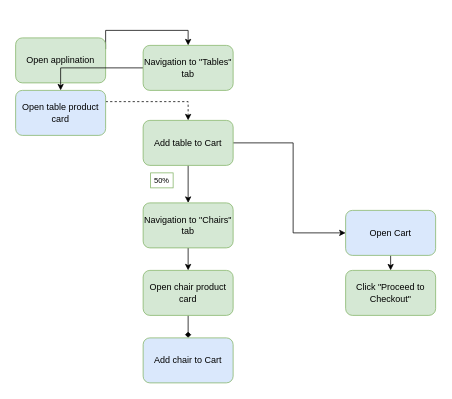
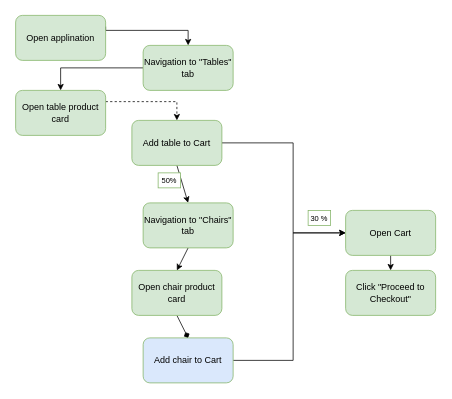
- <mxCell id="3" value="Open applination" style="rounded=1;whiteSpace=wrap;html=1;fillColor=#d5e8d4;strokeColor=#82b366;" vertex="1" parent="1"><mxGeometry x="20" y="50" width="120" height="60" as="geometry" /></mxCell>
+ <mxCell id="3" value="Open applination" style="rounded=1;whiteSpace=wrap;html=1;fillColor=#d5e8d4;strokeColor=#82b366;" vertex="1" parent="1"><mxGeometry x="20" y="20" width="120" height="60" as="geometry" /></mxCell>
- <mxCell id="7" value="Open table product card" style="rounded=1;whiteSpace=wrap;html=1;fillColor=#dae8fc;strokeColor=#82b366;" vertex="1" parent="1"><mxGeometry x="20" y="120" width="120" height="60" as="geometry" /></mxCell>
+ <mxCell id="7" value="Open table product card" style="rounded=1;whiteSpace=wrap;html=1;fillColor=#d5e8d4;strokeColor=#82b366;" vertex="1" parent="1"><mxGeometry x="20" y="120" width="120" height="60" as="geometry" /></mxCell>
- <mxCell id="10" value="Add table to Cart" style="rounded=1;whiteSpace=wrap;html=1;fillColor=#d5e8d4;strokeColor=#82b366;" vertex="1" parent="1"><mxGeometry x="190" y="160" width="120" height="60" as="geometry" /></mxCell>
+ <mxCell id="10" value="Add table to Cart" style="rounded=1;whiteSpace=wrap;html=1;fillColor=#d5e8d4;strokeColor=#82b366;" vertex="1" parent="1"><mxGeometry x="175" y="160" width="120" height="60" as="geometry" /></mxCell>
- <mxCell id="20" value="&lt;font style=&quot;font-size: 10px;&quot;&gt;50%&lt;/font&gt;" style="rounded=0;whiteSpace=wrap;html=1;fillColor=default;strokeColor=#82b366;" vertex="1" parent="1"><mxGeometry x="200" y="230" width="30" height="20" as="geometry" /></mxCell>
+ <mxCell id="20" value="&lt;font style=&quot;font-size: 10px;&quot;&gt;50%&lt;/font&gt;" style="rounded=0;whiteSpace=wrap;html=1;fillColor=default;strokeColor=#82b366;" vertex="1" parent="1"><mxGeometry x="210" y="230" width="30" height="20" as="geometry" /></mxCell>
+ <mxCell id="21" value="&lt;font style=&quot;font-size: 10px;&quot;&gt;30 %&lt;/font&gt;" style="rounded=0;whiteSpace=wrap;html=1;fillColor=default;strokeColor=#82b366;" vertex="1" parent="1"><mxGeometry x="410" y="280" width="30" height="20" as="geometry" /></mxCell>
- <mxCell id="12" value="Open Cart" style="rounded=1;whiteSpace=wrap;html=1;fillColor=#dae8fc;strokeColor=#82b366;" vertex="1" parent="1"><mxGeometry x="460" y="280" width="120" height="60" as="geometry" /></mxCell>
+ <mxCell id="12" value="Open Cart" style="rounded=1;whiteSpace=wrap;html=1;fillColor=#d5e8d4;strokeColor=#82b366;" vertex="1" parent="1"><mxGeometry x="460" y="280" width="120" height="60" as="geometry" /></mxCell>
- <mxCell id="17" value="Open chair product card" style="rounded=1;whiteSpace=wrap;html=1;fillColor=#d5e8d4;strokeColor=#82b366;" vertex="1" parent="1"><mxGeometry x="190" y="360" width="120" height="60" as="geometry" /></mxCell>
+ <mxCell id="17" value="Open chair product card" style="rounded=1;whiteSpace=wrap;html=1;fillColor=#d5e8d4;strokeColor=#82b366;" vertex="1" parent="1"><mxGeometry x="175" y="360" width="120" height="60" as="geometry" /></mxCell>
+ <mxCell id="18" style="edgeStyle=orthogonalEdgeStyle;rounded=0;orthogonalLoop=1;jettySize=auto;html=1;exitX=1;exitY=0.5;exitDx=0;exitDy=0;entryX=0;entryY=0.5;entryDx=0;entryDy=0;fontSize=10;" edge="1" parent="1" source="19" target="12"><mxGeometry relative="1" as="geometry"><Array as="points"><mxPoint x="390" y="480" /><mxPoint x="390" y="310" /></Array></mxGeometry></mxCell>
